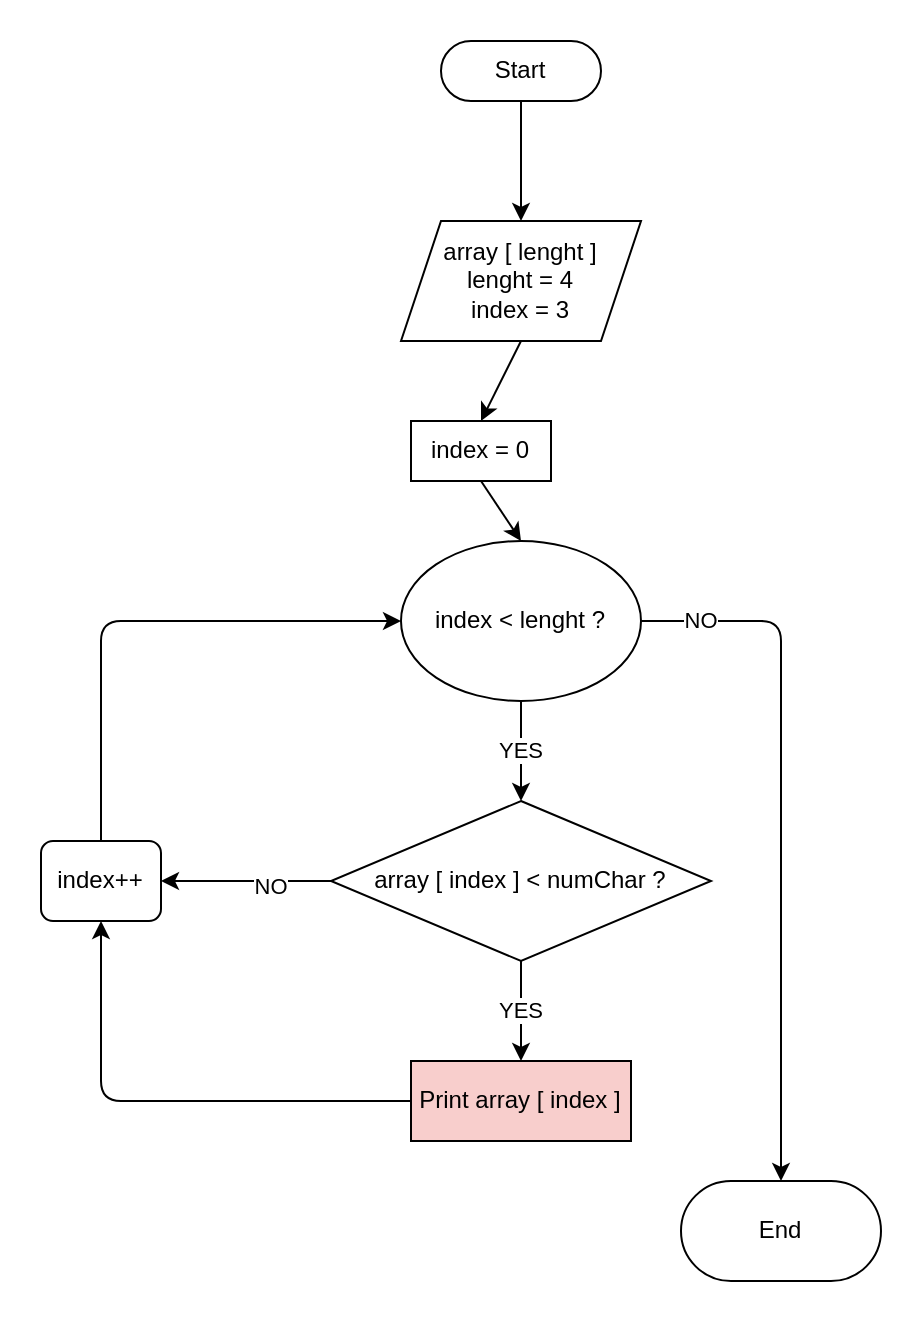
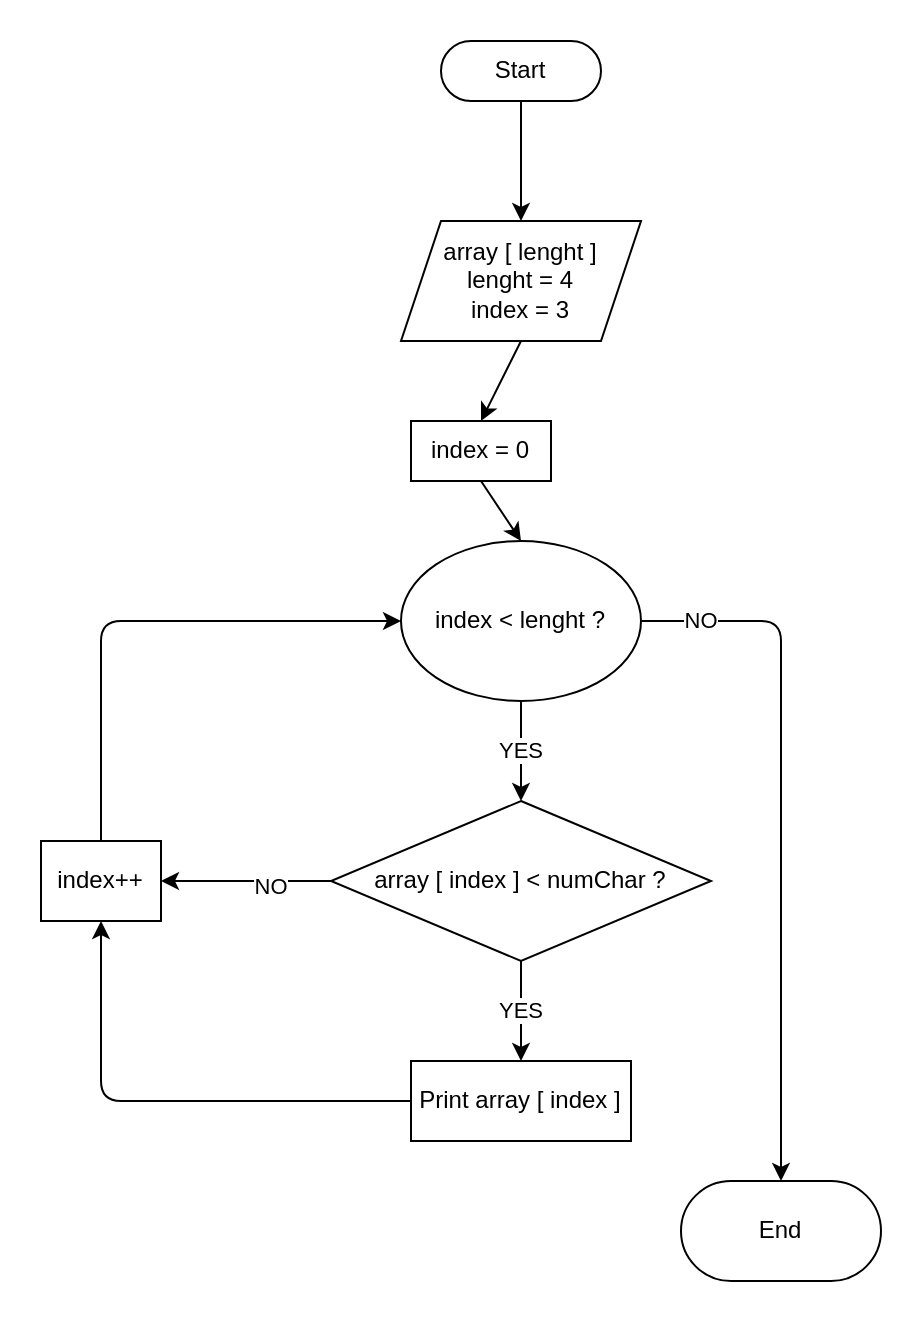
- <mxCell id="18" value="index++" style="whiteSpace=wrap;html=1;rounded=1;" vertex="1" parent="1"><mxGeometry x="20" y="420" width="60" height="40" as="geometry" /></mxCell>
+ <mxCell id="18" value="index++" style="whiteSpace=wrap;html=1;" vertex="1" parent="1"><mxGeometry x="20" y="420" width="60" height="40" as="geometry" /></mxCell>
- <mxCell id="16" value="Print array [ index ]" style="whiteSpace=wrap;html=1;fillColor=#f8cecc;" vertex="1" parent="1"><mxGeometry x="205" y="530" width="110" height="40" as="geometry" /></mxCell>
+ <mxCell id="16" value="Print array [ index ]" style="whiteSpace=wrap;html=1;" vertex="1" parent="1"><mxGeometry x="205" y="530" width="110" height="40" as="geometry" /></mxCell>
